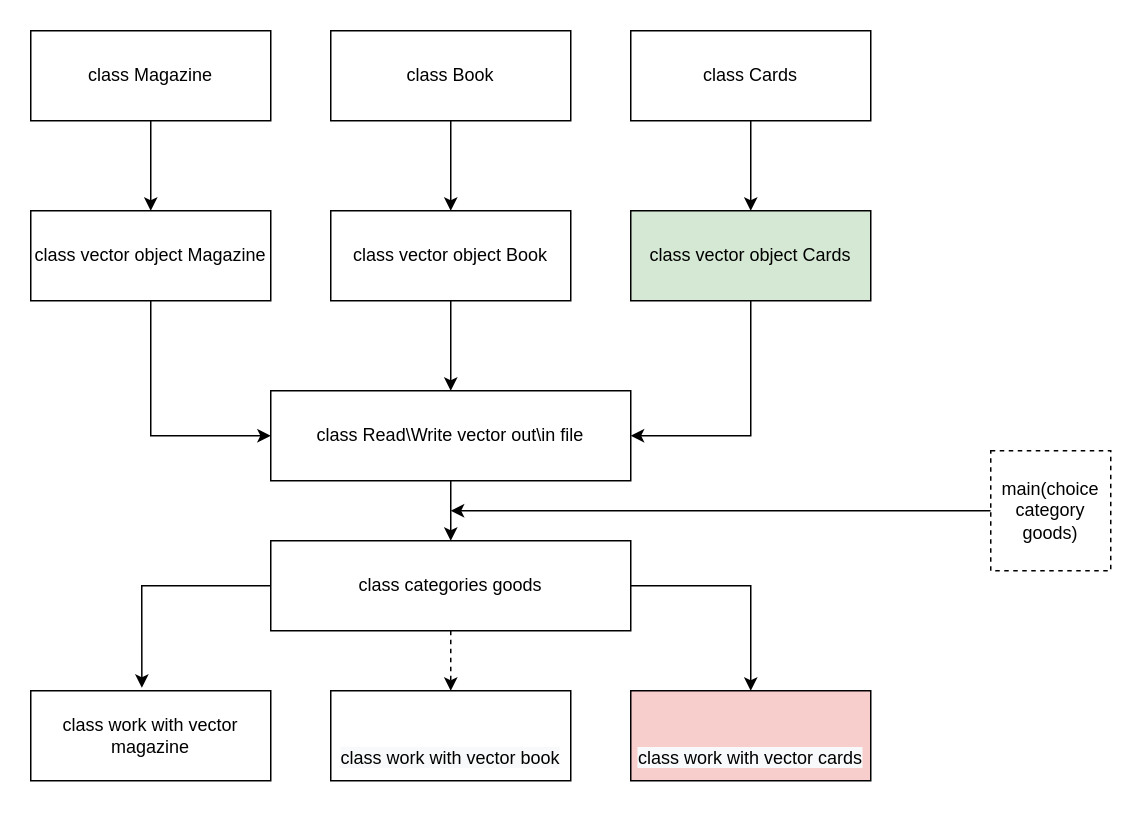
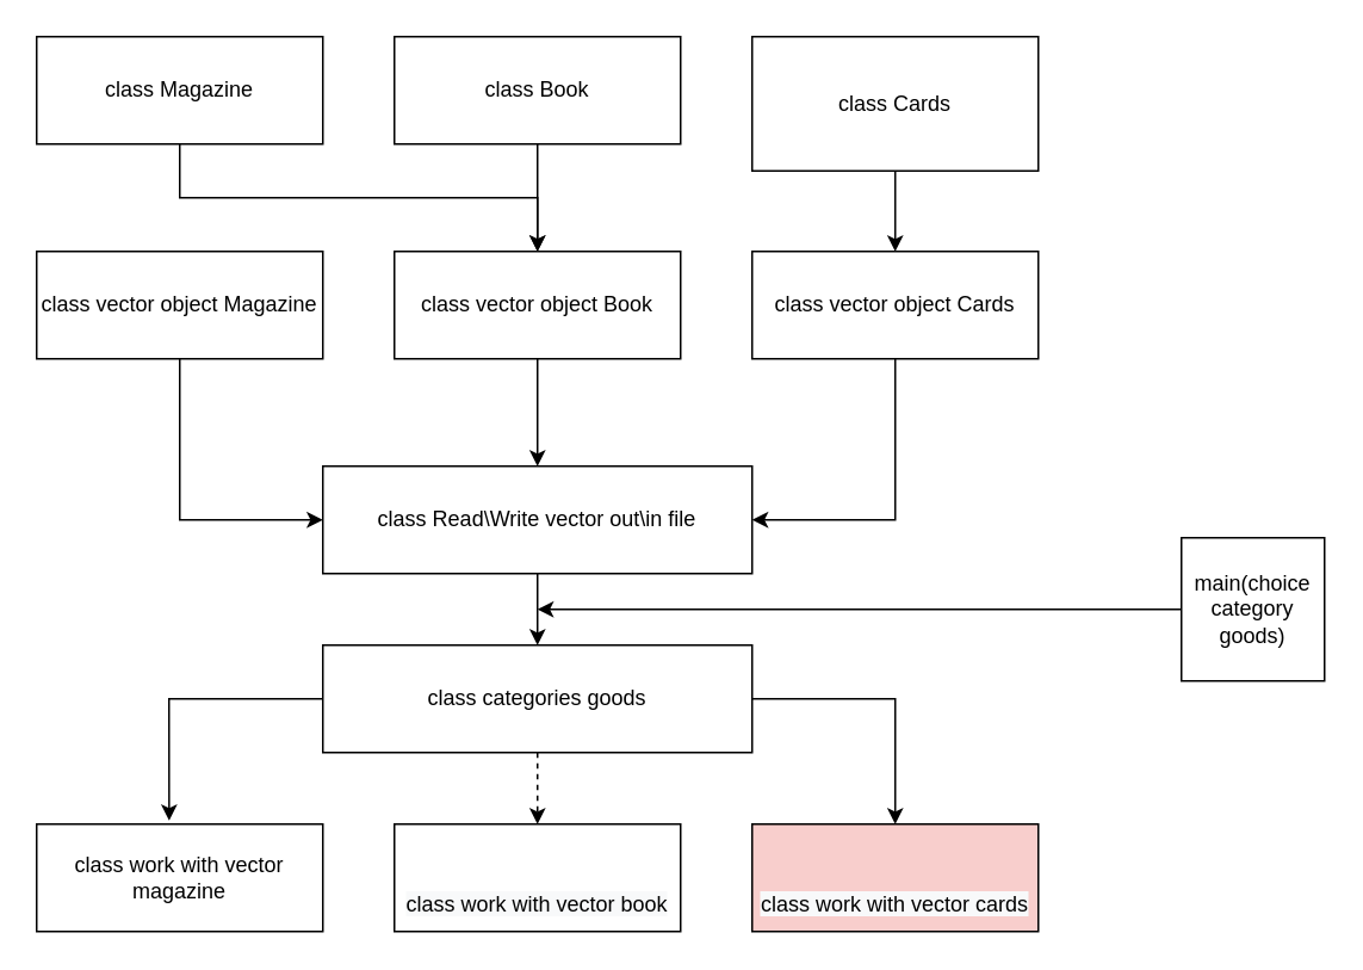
- <mxCell id="7" value="class Cards" style="rounded=0;whiteSpace=wrap;html=1;" vertex="1" parent="1"><mxGeometry x="420" y="20" width="160" height="60" as="geometry" /></mxCell>
+ <mxCell id="7" value="class Cards" style="rounded=0;whiteSpace=wrap;html=1;" vertex="1" parent="1"><mxGeometry x="420" y="20" width="160" height="75" as="geometry" /></mxCell>
- <mxCell id="4" style="edgeStyle=orthogonalEdgeStyle;rounded=0;orthogonalLoop=1;jettySize=auto;html=1;exitX=0.5;exitY=1;exitDx=0;exitDy=0;entryX=0.5;entryY=0;entryDx=0;entryDy=0;" edge="1" parent="1" source="5" target="9"><mxGeometry relative="1" as="geometry" /></mxCell>
+ <mxCell id="4" style="edgeStyle=orthogonalEdgeStyle;rounded=0;orthogonalLoop=1;jettySize=auto;html=1;exitX=0.5;exitY=1;exitDx=0;exitDy=0;" edge="1" parent="1" source="5" target="11"><mxGeometry relative="1" as="geometry" /></mxCell>
- <mxCell id="13" value="class vector object Cards" style="rounded=0;whiteSpace=wrap;html=1;fillColor=#d5e8d4;" vertex="1" parent="1"><mxGeometry x="420" y="140" width="160" height="60" as="geometry" /></mxCell>
+ <mxCell id="13" value="class vector object Cards" style="rounded=0;whiteSpace=wrap;html=1;" vertex="1" parent="1"><mxGeometry x="420" y="140" width="160" height="60" as="geometry" /></mxCell>
- <mxCell id="24" value="main(choice category goods)" style="whiteSpace=wrap;html=1;aspect=fixed;dashed=1;" vertex="1" parent="1"><mxGeometry x="660" y="300" width="80" height="80" as="geometry" /></mxCell>
+ <mxCell id="24" value="main(choice category goods)" style="whiteSpace=wrap;html=1;aspect=fixed;" vertex="1" parent="1"><mxGeometry x="660" y="300" width="80" height="80" as="geometry" /></mxCell>
